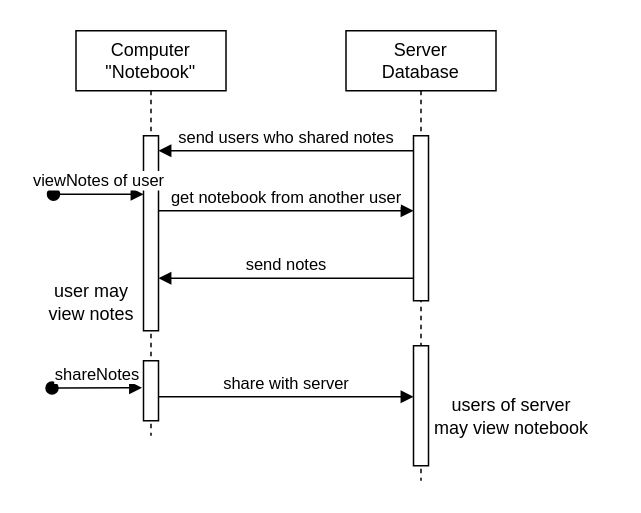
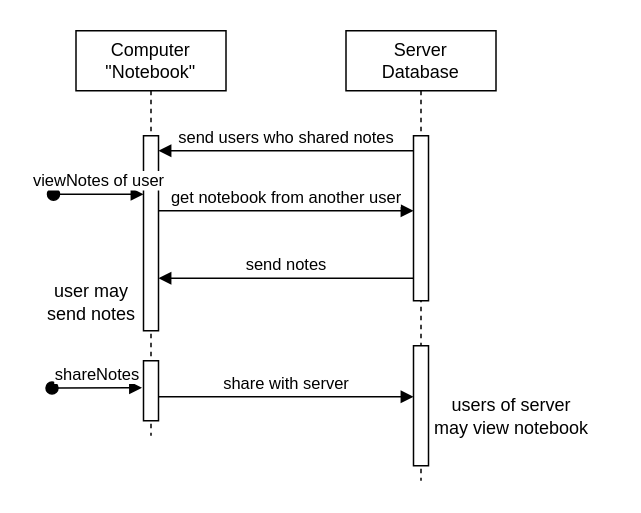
- <mxCell id="12" value="&lt;div&gt;user may&lt;/div&gt;&lt;div&gt;view notes&lt;br&gt;&lt;/div&gt;" style="text;html=1;align=center;verticalAlign=middle;resizable=0;points=[];autosize=1;strokeColor=none;fillColor=none;" vertex="1" parent="1"><mxGeometry x="20" y="181" width="80" height="40" as="geometry" /></mxCell>
+ <mxCell id="12" value="&lt;div&gt;user may&lt;/div&gt;&lt;div&gt;send notes&lt;br&gt;&lt;/div&gt;" style="text;html=1;align=center;verticalAlign=middle;resizable=0;points=[];autosize=1;strokeColor=none;fillColor=none;" vertex="1" parent="1"><mxGeometry x="20" y="181" width="80" height="40" as="geometry" /></mxCell>
